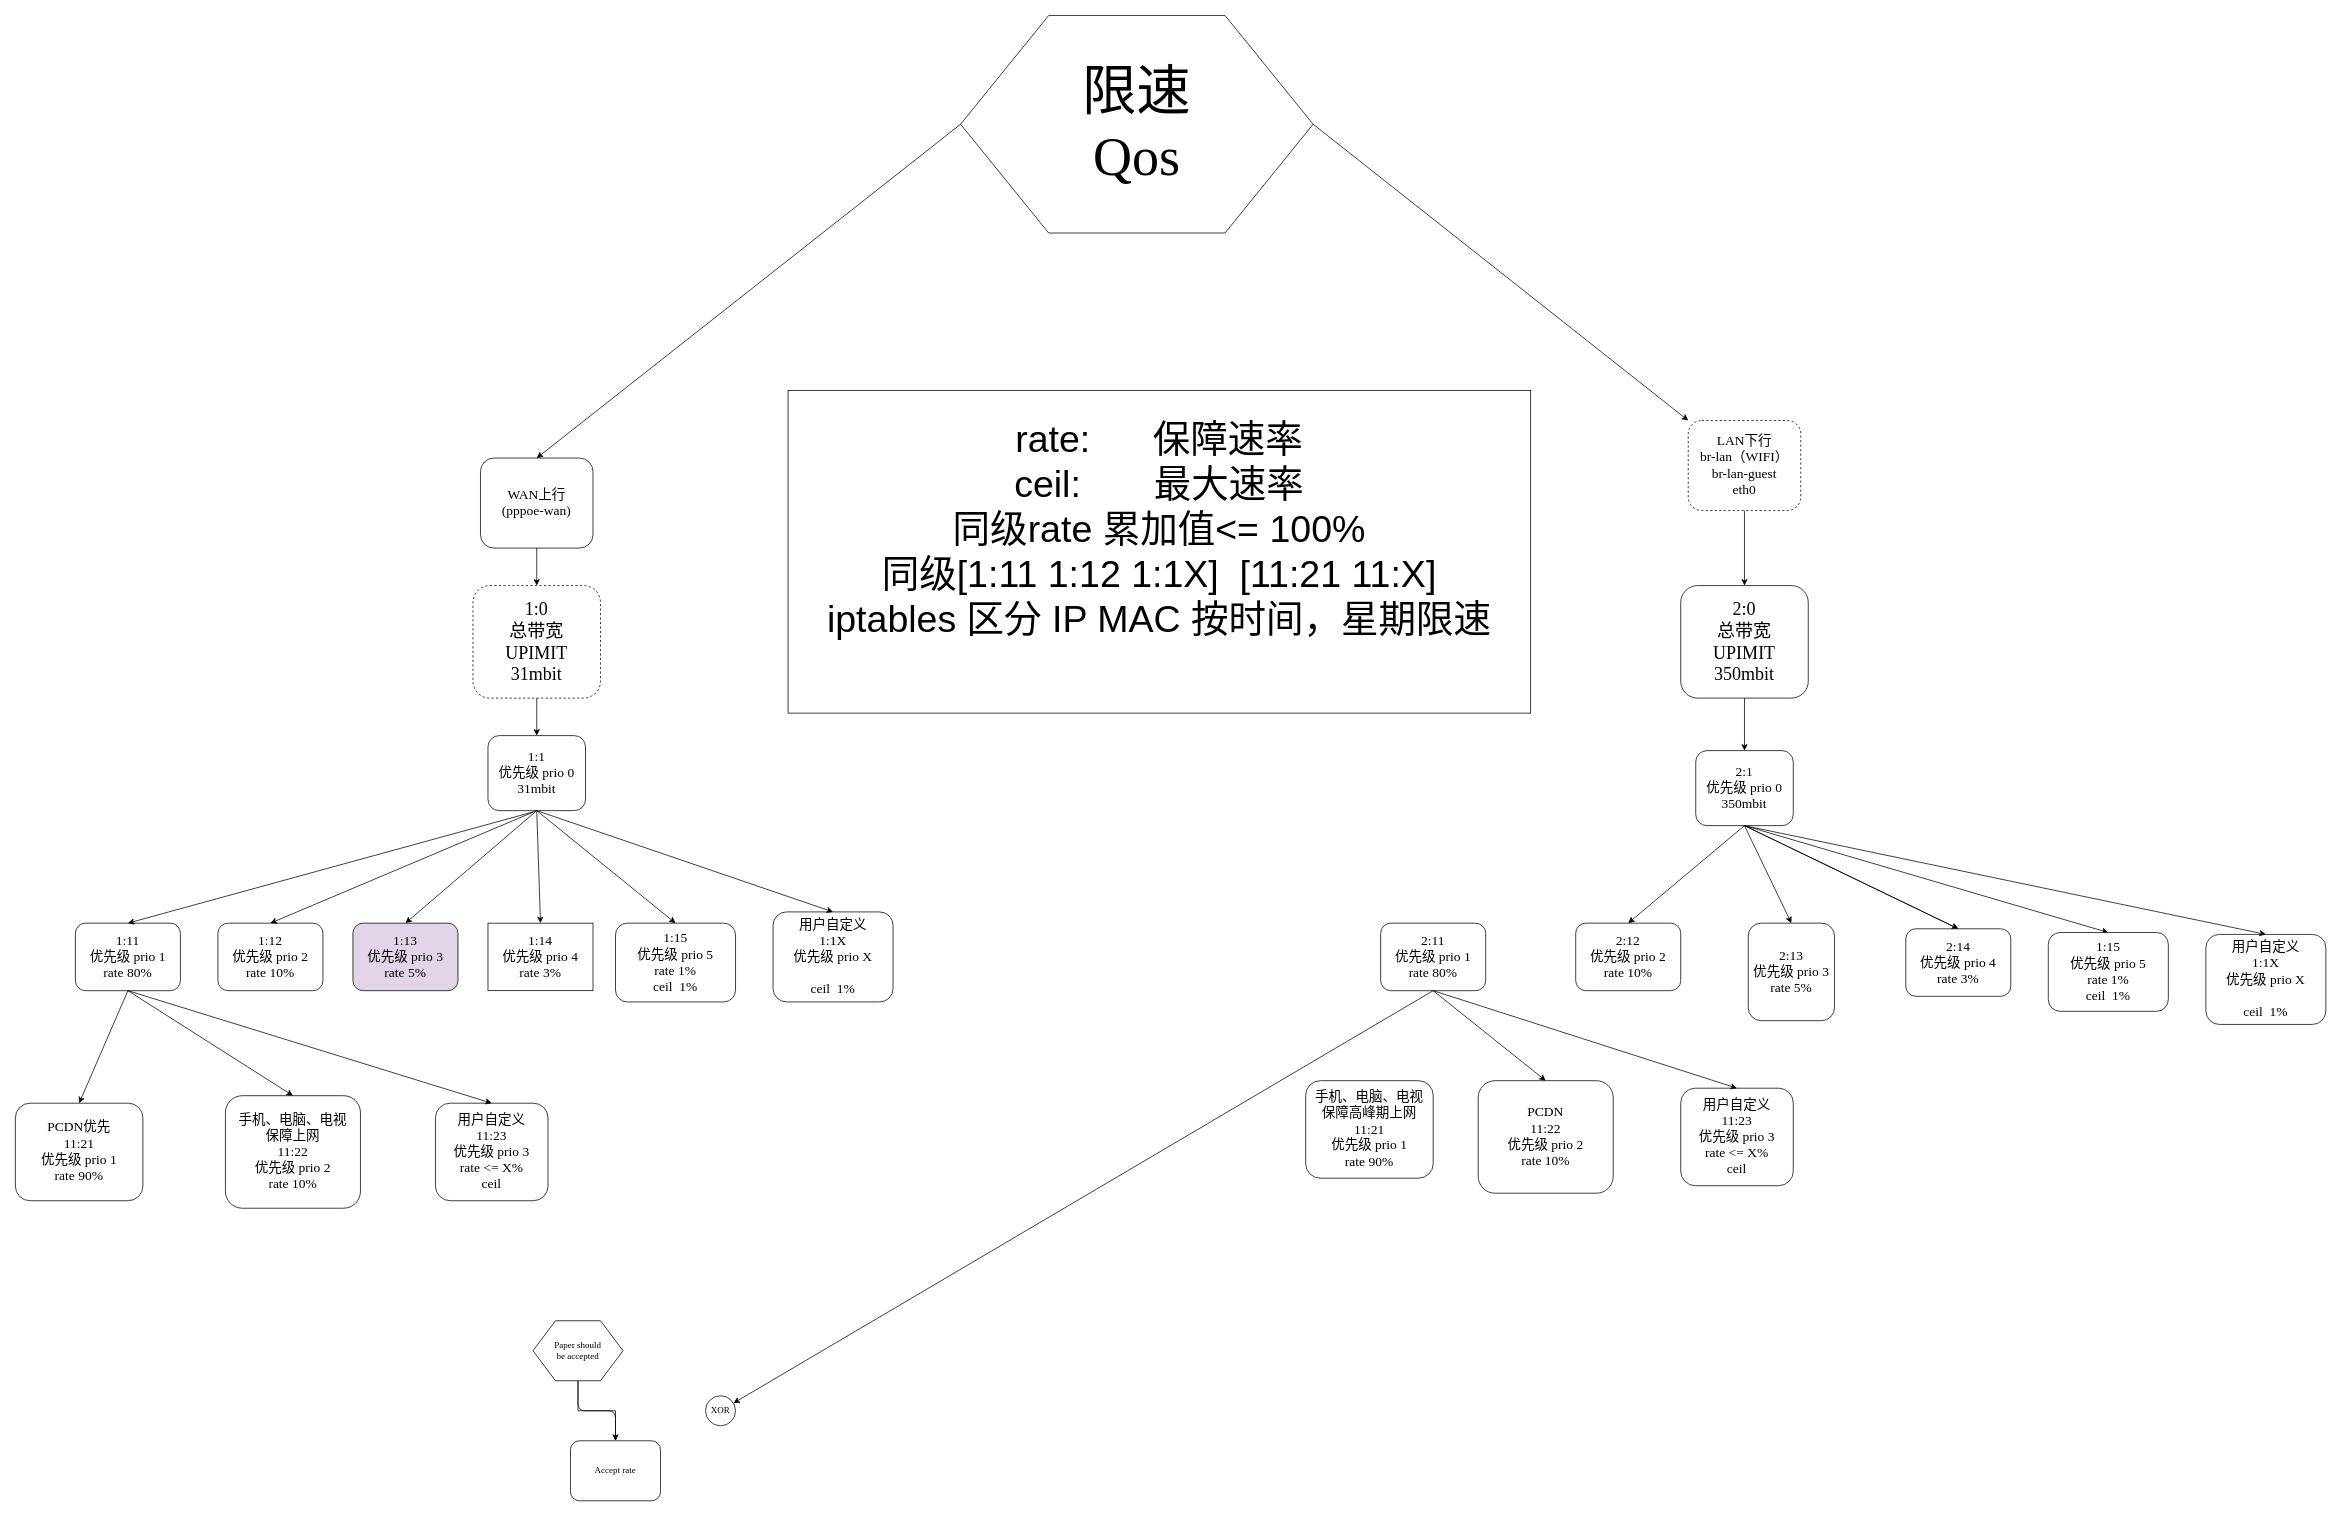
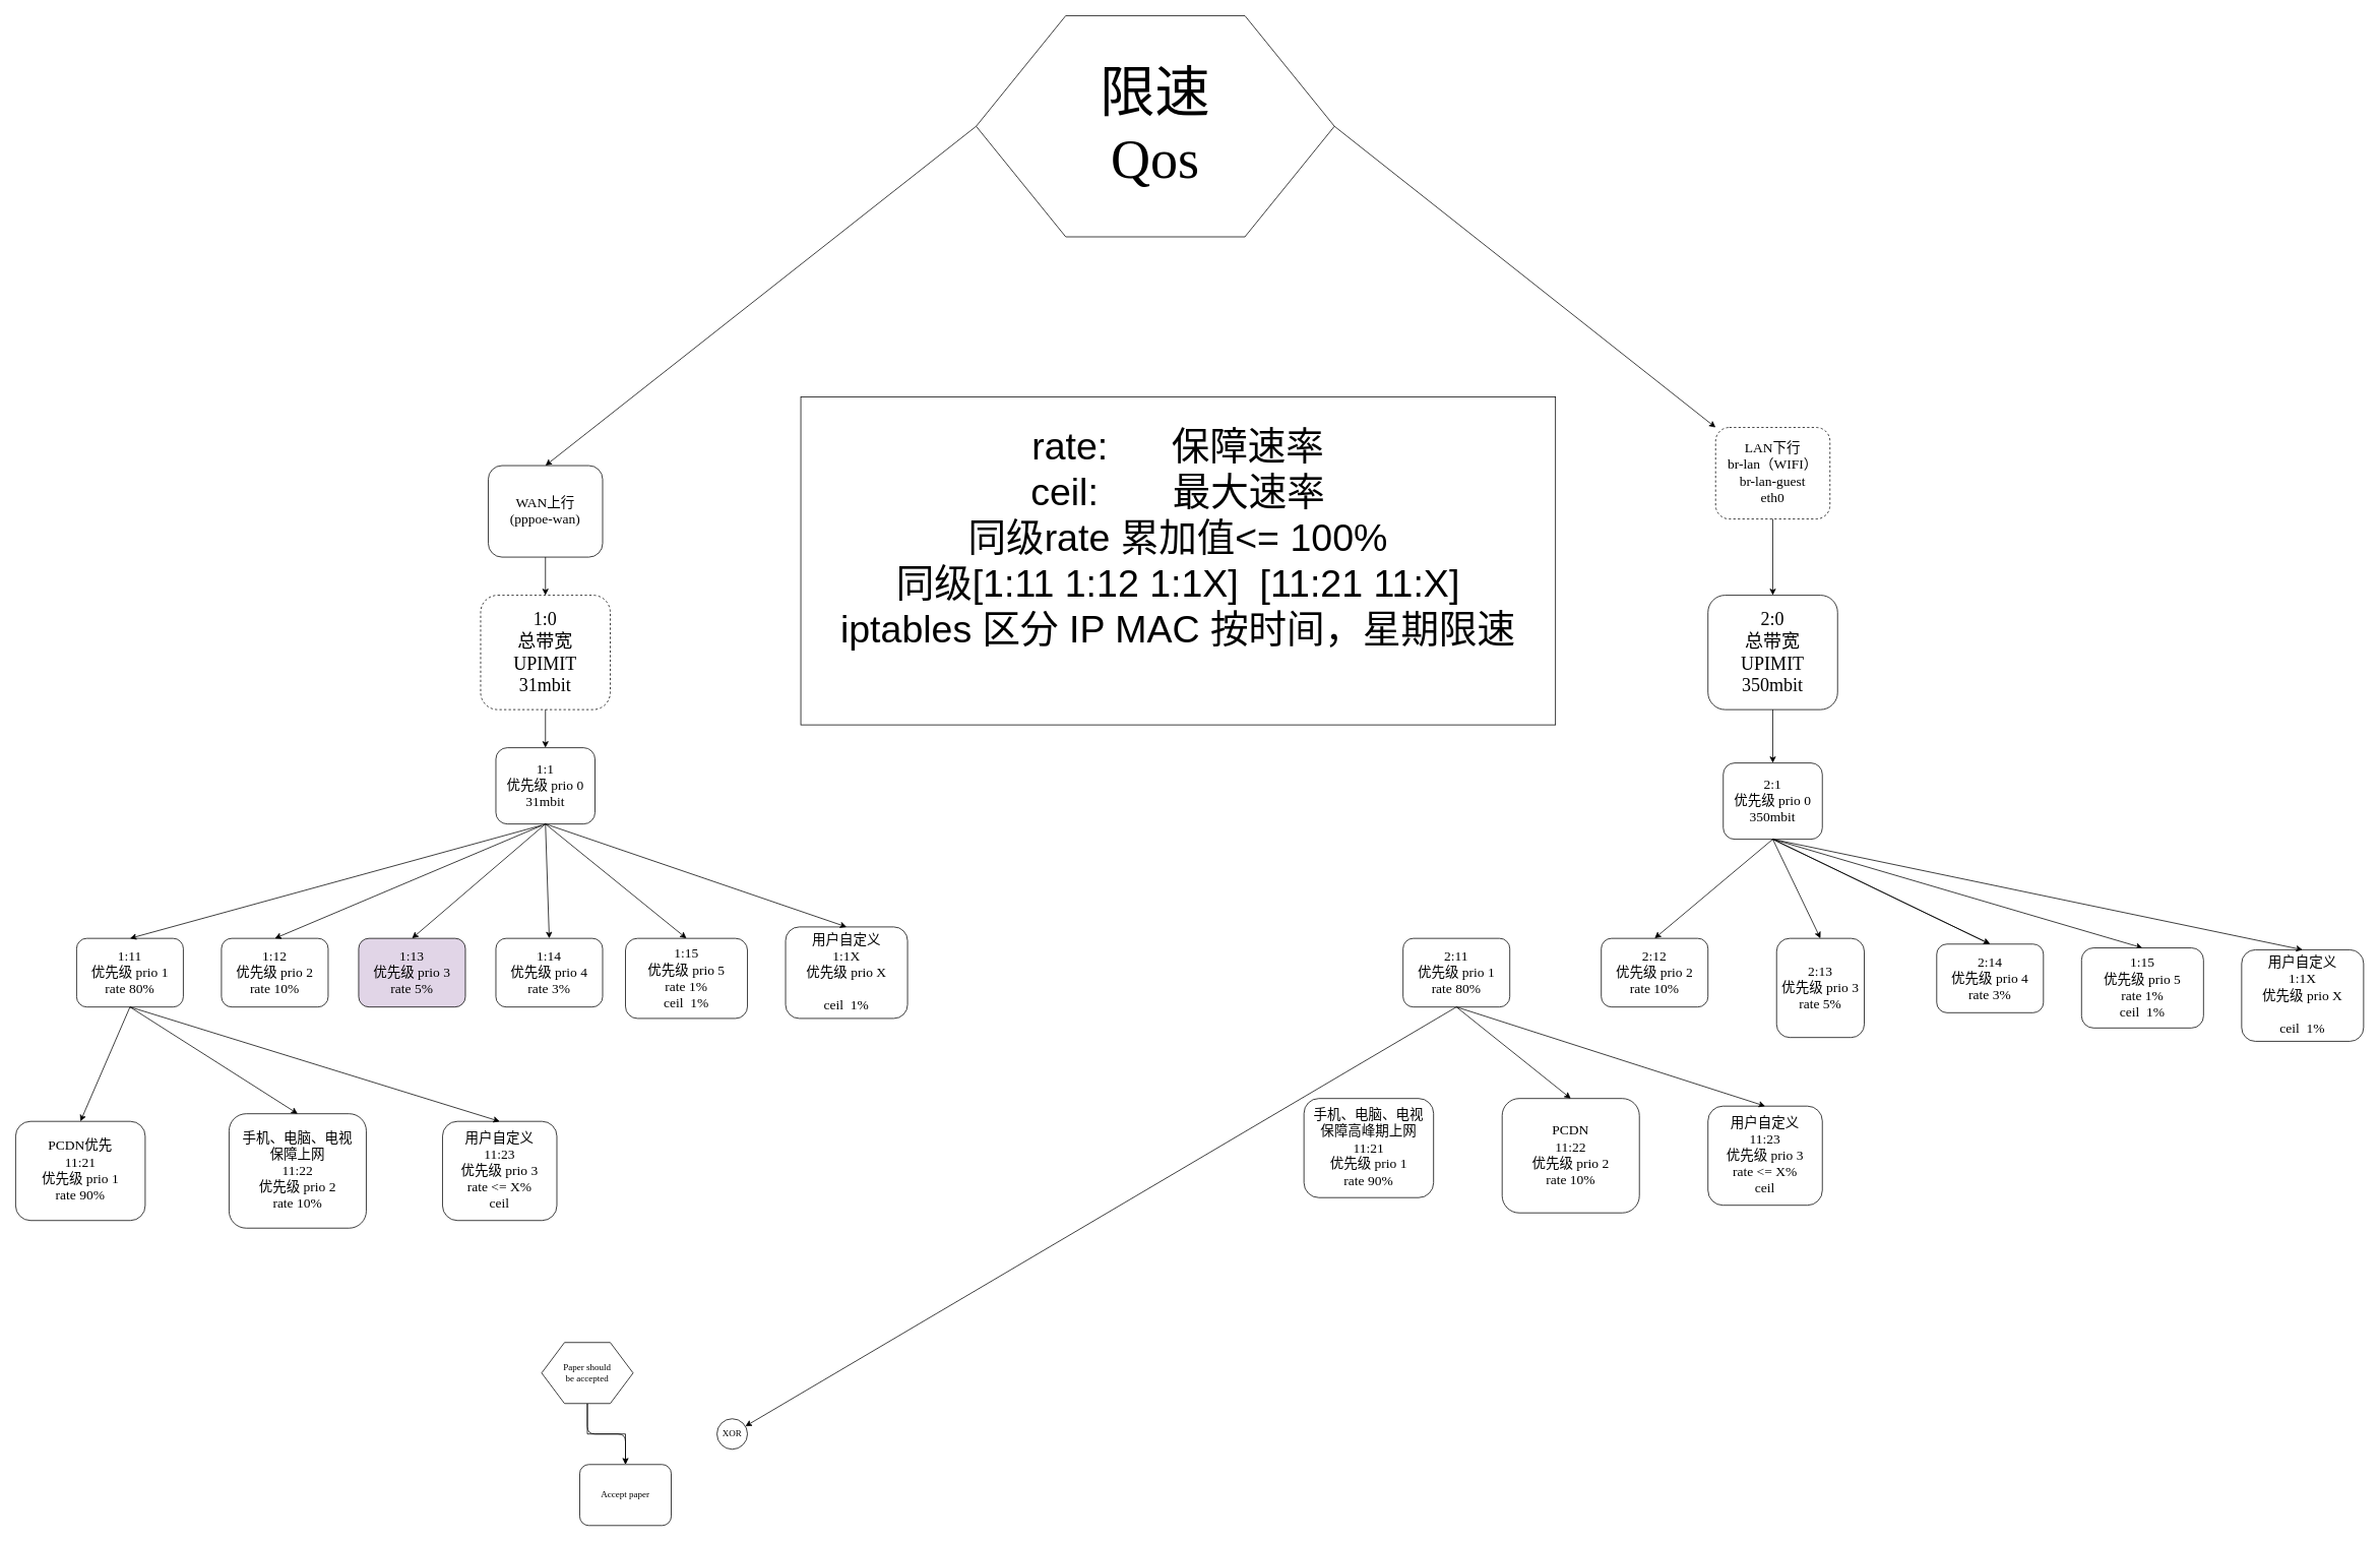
- <mxCell id="20" value="&lt;font style=&quot;font-size: 18px;&quot;&gt;1:14&lt;br&gt;优先级 prio 4&lt;br&gt;rate 3%&lt;br&gt;&lt;/font&gt;" style="whiteSpace=wrap;html=1;shadow=0;labelBackgroundColor=none;strokeWidth=1;fontFamily=Verdana;fontSize=12;align=center;rounded=0;" vertex="1" parent="1"><mxGeometry x="650" y="1230" width="140" height="90" as="geometry" /></mxCell>
+ <mxCell id="20" value="&lt;font style=&quot;font-size: 18px;&quot;&gt;1:14&lt;br&gt;优先级 prio 4&lt;br&gt;rate 3%&lt;br&gt;&lt;/font&gt;" style="rounded=1;whiteSpace=wrap;html=1;shadow=0;labelBackgroundColor=none;strokeWidth=1;fontFamily=Verdana;fontSize=12;align=center;" vertex="1" parent="1"><mxGeometry x="650" y="1230" width="140" height="90" as="geometry" /></mxCell>
- <mxCell id="49" value="&lt;font style=&quot;font-size: 18px;&quot;&gt;手机、电脑、电视&lt;br style=&quot;border-color: var(--border-color);&quot;&gt;保障高峰期上网&lt;br&gt;11:21&lt;br&gt;优先级 prio 1&lt;br&gt;rate 90%&lt;br&gt;&lt;/font&gt;" style="rounded=1;whiteSpace=wrap;html=1;shadow=0;labelBackgroundColor=none;strokeWidth=1;fontFamily=Verdana;fontSize=12;align=center;" vertex="1" parent="1"><mxGeometry x="1740" y="1440" width="170" height="130" as="geometry" /></mxCell>
+ <mxCell id="49" value="&lt;font style=&quot;font-size: 18px;&quot;&gt;手机、电脑、电视&lt;br style=&quot;border-color: var(--border-color);&quot;&gt;保障高峰期上网&lt;br&gt;11:21&lt;br&gt;优先级 prio 1&lt;br&gt;rate 90%&lt;br&gt;&lt;/font&gt;" style="rounded=1;whiteSpace=wrap;html=1;shadow=0;labelBackgroundColor=none;strokeWidth=1;fontFamily=Verdana;fontSize=12;align=center;" vertex="1" parent="1"><mxGeometry x="1710" y="1440" width="170" height="130" as="geometry" /></mxCell>
- <mxCell id="7" value="Accept rate" style="rounded=1;whiteSpace=wrap;html=1;shadow=0;labelBackgroundColor=none;strokeWidth=1;fontFamily=Verdana;fontSize=12;align=center;" parent="1" vertex="1"><mxGeometry x="760" y="1920" width="120" height="80" as="geometry" /></mxCell>
+ <mxCell id="7" value="Accept paper" style="rounded=1;whiteSpace=wrap;html=1;shadow=0;labelBackgroundColor=none;strokeWidth=1;fontFamily=Verdana;fontSize=12;align=center;" parent="1" vertex="1"><mxGeometry x="760" y="1920" width="120" height="80" as="geometry" /></mxCell>
